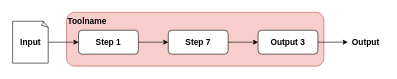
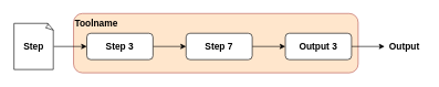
- <mxCell id="2" value="&lt;b&gt;Toolname&lt;/b&gt;" style="rounded=1;whiteSpace=wrap;html=1;fontSize=14;fillColor=#f8cecc;strokeColor=#b85450;verticalAlign=top;align=left;" vertex="1" parent="1"><mxGeometry x="110" y="20" width="430" height="90" as="geometry" /></mxCell>
+ <mxCell id="2" value="&lt;b&gt;Toolname&lt;/b&gt;" style="rounded=1;whiteSpace=wrap;html=1;fontSize=14;fillColor=#ffe6cc;strokeColor=#b85450;verticalAlign=top;align=left;" vertex="1" parent="1"><mxGeometry x="110" y="20" width="430" height="90" as="geometry" /></mxCell>
- <mxCell id="10" value="&lt;b&gt;Input&lt;/b&gt;" style="whiteSpace=wrap;html=1;shape=mxgraph.basic.document;fontSize=14;" vertex="1" parent="1"><mxGeometry x="20" y="35" width="60" height="70" as="geometry" /></mxCell>
+ <mxCell id="10" value="&lt;b&gt;Step&lt;/b&gt;" style="whiteSpace=wrap;html=1;shape=mxgraph.basic.document;fontSize=14;" vertex="1" parent="1"><mxGeometry x="20" y="35" width="60" height="70" as="geometry" /></mxCell>
- <mxCell id="4" value="&lt;b&gt;&lt;font style=&quot;font-size: 14px&quot;&gt;Step 1&lt;/font&gt;&lt;/b&gt;" style="rounded=1;whiteSpace=wrap;html=1;" vertex="1" parent="1"><mxGeometry x="130" y="50" width="100" height="40" as="geometry" /></mxCell>
+ <mxCell id="4" value="&lt;b&gt;&lt;font style=&quot;font-size: 14px&quot;&gt;Step 3&lt;/font&gt;&lt;/b&gt;" style="rounded=1;whiteSpace=wrap;html=1;" vertex="1" parent="1"><mxGeometry x="130" y="50" width="100" height="40" as="geometry" /></mxCell>
